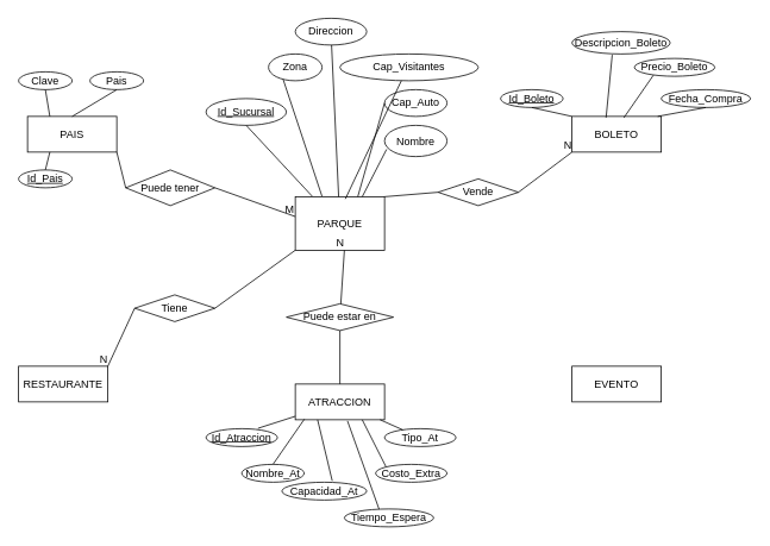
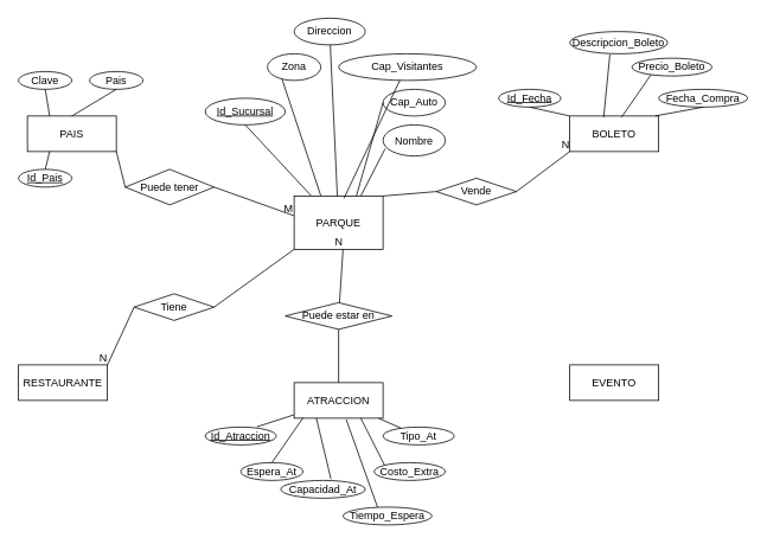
- <mxCell id="33" value="Id_Boleto" style="ellipse;whiteSpace=wrap;html=1;align=center;fontStyle=4;" vertex="1" parent="1"><mxGeometry x="560" y="100" width="70" height="20" as="geometry" /></mxCell>
+ <mxCell id="33" value="Id_Fecha" style="ellipse;whiteSpace=wrap;html=1;align=center;fontStyle=4;" vertex="1" parent="1"><mxGeometry x="560" y="100" width="70" height="20" as="geometry" /></mxCell>
- <mxCell id="43" value="Nombre_At" style="ellipse;whiteSpace=wrap;html=1;align=center;" vertex="1" parent="1"><mxGeometry x="270" y="520" width="70" height="20" as="geometry" /></mxCell>
+ <mxCell id="43" value="Espera_At" style="ellipse;whiteSpace=wrap;html=1;align=center;" vertex="1" parent="1"><mxGeometry x="270" y="520" width="70" height="20" as="geometry" /></mxCell>
